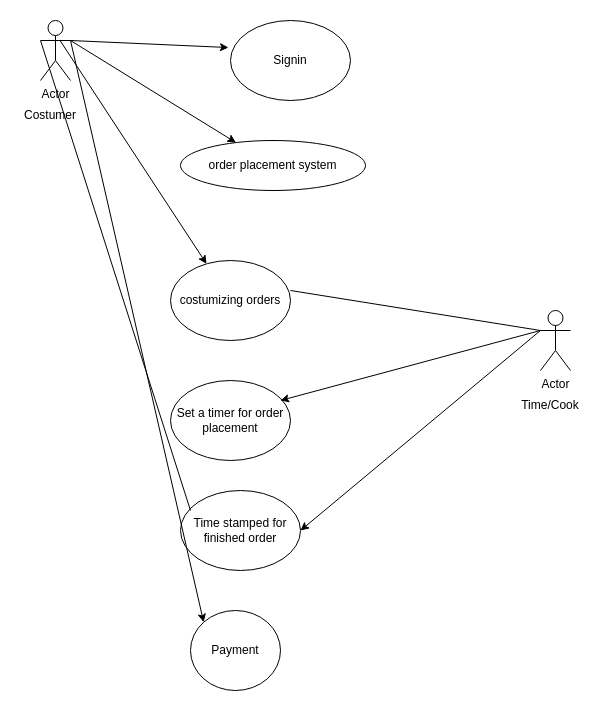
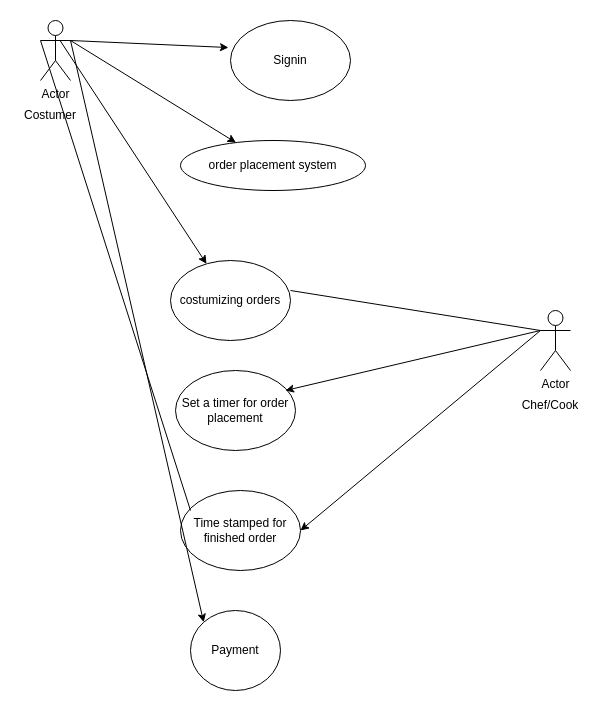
- <mxCell id="11" value="Time/Cook" style="text;html=1;strokeColor=none;fillColor=none;align=center;verticalAlign=middle;whiteSpace=wrap;rounded=0;" parent="1" vertex="1"><mxGeometry x="520" y="390" width="60" height="30" as="geometry" /></mxCell>
+ <mxCell id="11" value="Chef/Cook" style="text;html=1;strokeColor=none;fillColor=none;align=center;verticalAlign=middle;whiteSpace=wrap;rounded=0;" parent="1" vertex="1"><mxGeometry x="520" y="390" width="60" height="30" as="geometry" /></mxCell>
- <mxCell id="5" value="Set a timer for order placement" style="ellipse;whiteSpace=wrap;html=1;" parent="1" vertex="1"><mxGeometry x="170" y="380" width="120" height="80" as="geometry" /></mxCell>
+ <mxCell id="5" value="Set a timer for order placement" style="ellipse;whiteSpace=wrap;html=1;" parent="1" vertex="1"><mxGeometry x="175" y="370" width="120" height="80" as="geometry" /></mxCell>
